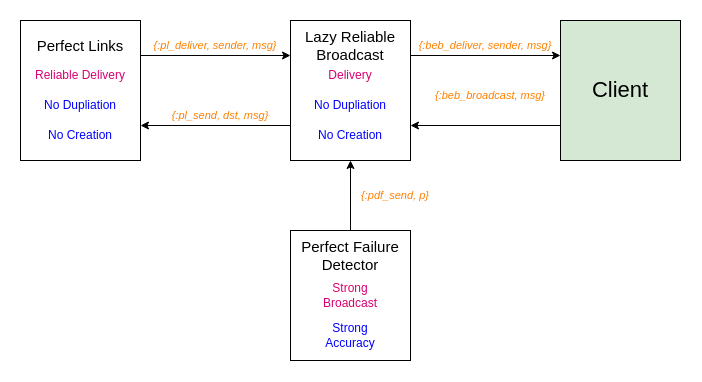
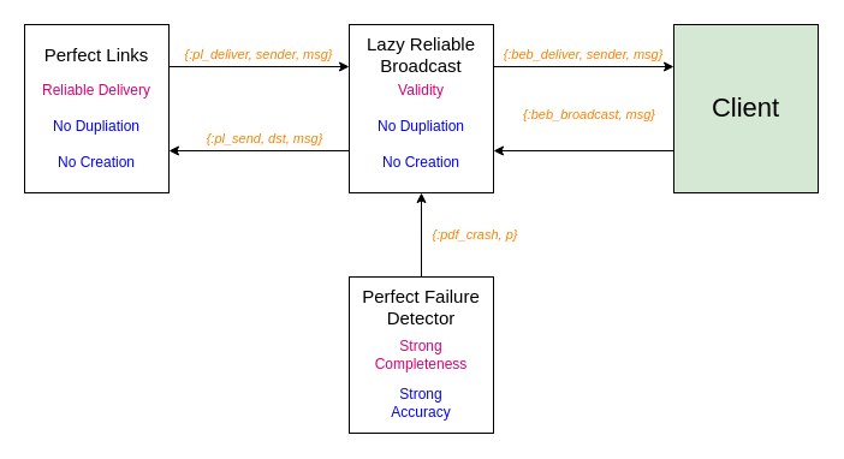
- <mxCell id="11" value="Delivery" style="text;html=1;strokeColor=none;fillColor=none;align=center;verticalAlign=middle;whiteSpace=wrap;rounded=0;fontColor=#D80073;" vertex="1" parent="1"><mxGeometry x="290" y="60" width="120" height="30" as="geometry" /></mxCell>
+ <mxCell id="11" value="Validity" style="text;html=1;strokeColor=none;fillColor=none;align=center;verticalAlign=middle;whiteSpace=wrap;rounded=0;fontColor=#D80073;" vertex="1" parent="1"><mxGeometry x="290" y="60" width="120" height="30" as="geometry" /></mxCell>
- <mxCell id="26" value="{:pdf_send, p}" style="text;html=1;strokeColor=none;fillColor=none;align=center;verticalAlign=middle;whiteSpace=wrap;rounded=0;fontSize=11;fontColor=#FF8000;fontStyle=2" vertex="1" parent="1"><mxGeometry x="350" y="180" width="90" height="30" as="geometry" /></mxCell>
+ <mxCell id="26" value="{:pdf_crash, p}" style="text;html=1;strokeColor=none;fillColor=none;align=center;verticalAlign=middle;whiteSpace=wrap;rounded=0;fontSize=11;fontColor=#FF8000;fontStyle=2" vertex="1" parent="1"><mxGeometry x="350" y="180" width="90" height="30" as="geometry" /></mxCell>
- <mxCell id="24" value="Strong &lt;br&gt;Broadcast" style="text;html=1;strokeColor=none;fillColor=none;align=center;verticalAlign=middle;whiteSpace=wrap;rounded=0;fontColor=#D80073;" vertex="1" parent="1"><mxGeometry x="290" y="280" width="120" height="30" as="geometry" /></mxCell>
+ <mxCell id="24" value="Strong &lt;br&gt;Completeness" style="text;html=1;strokeColor=none;fillColor=none;align=center;verticalAlign=middle;whiteSpace=wrap;rounded=0;fontColor=#D80073;" vertex="1" parent="1"><mxGeometry x="290" y="280" width="120" height="30" as="geometry" /></mxCell>
